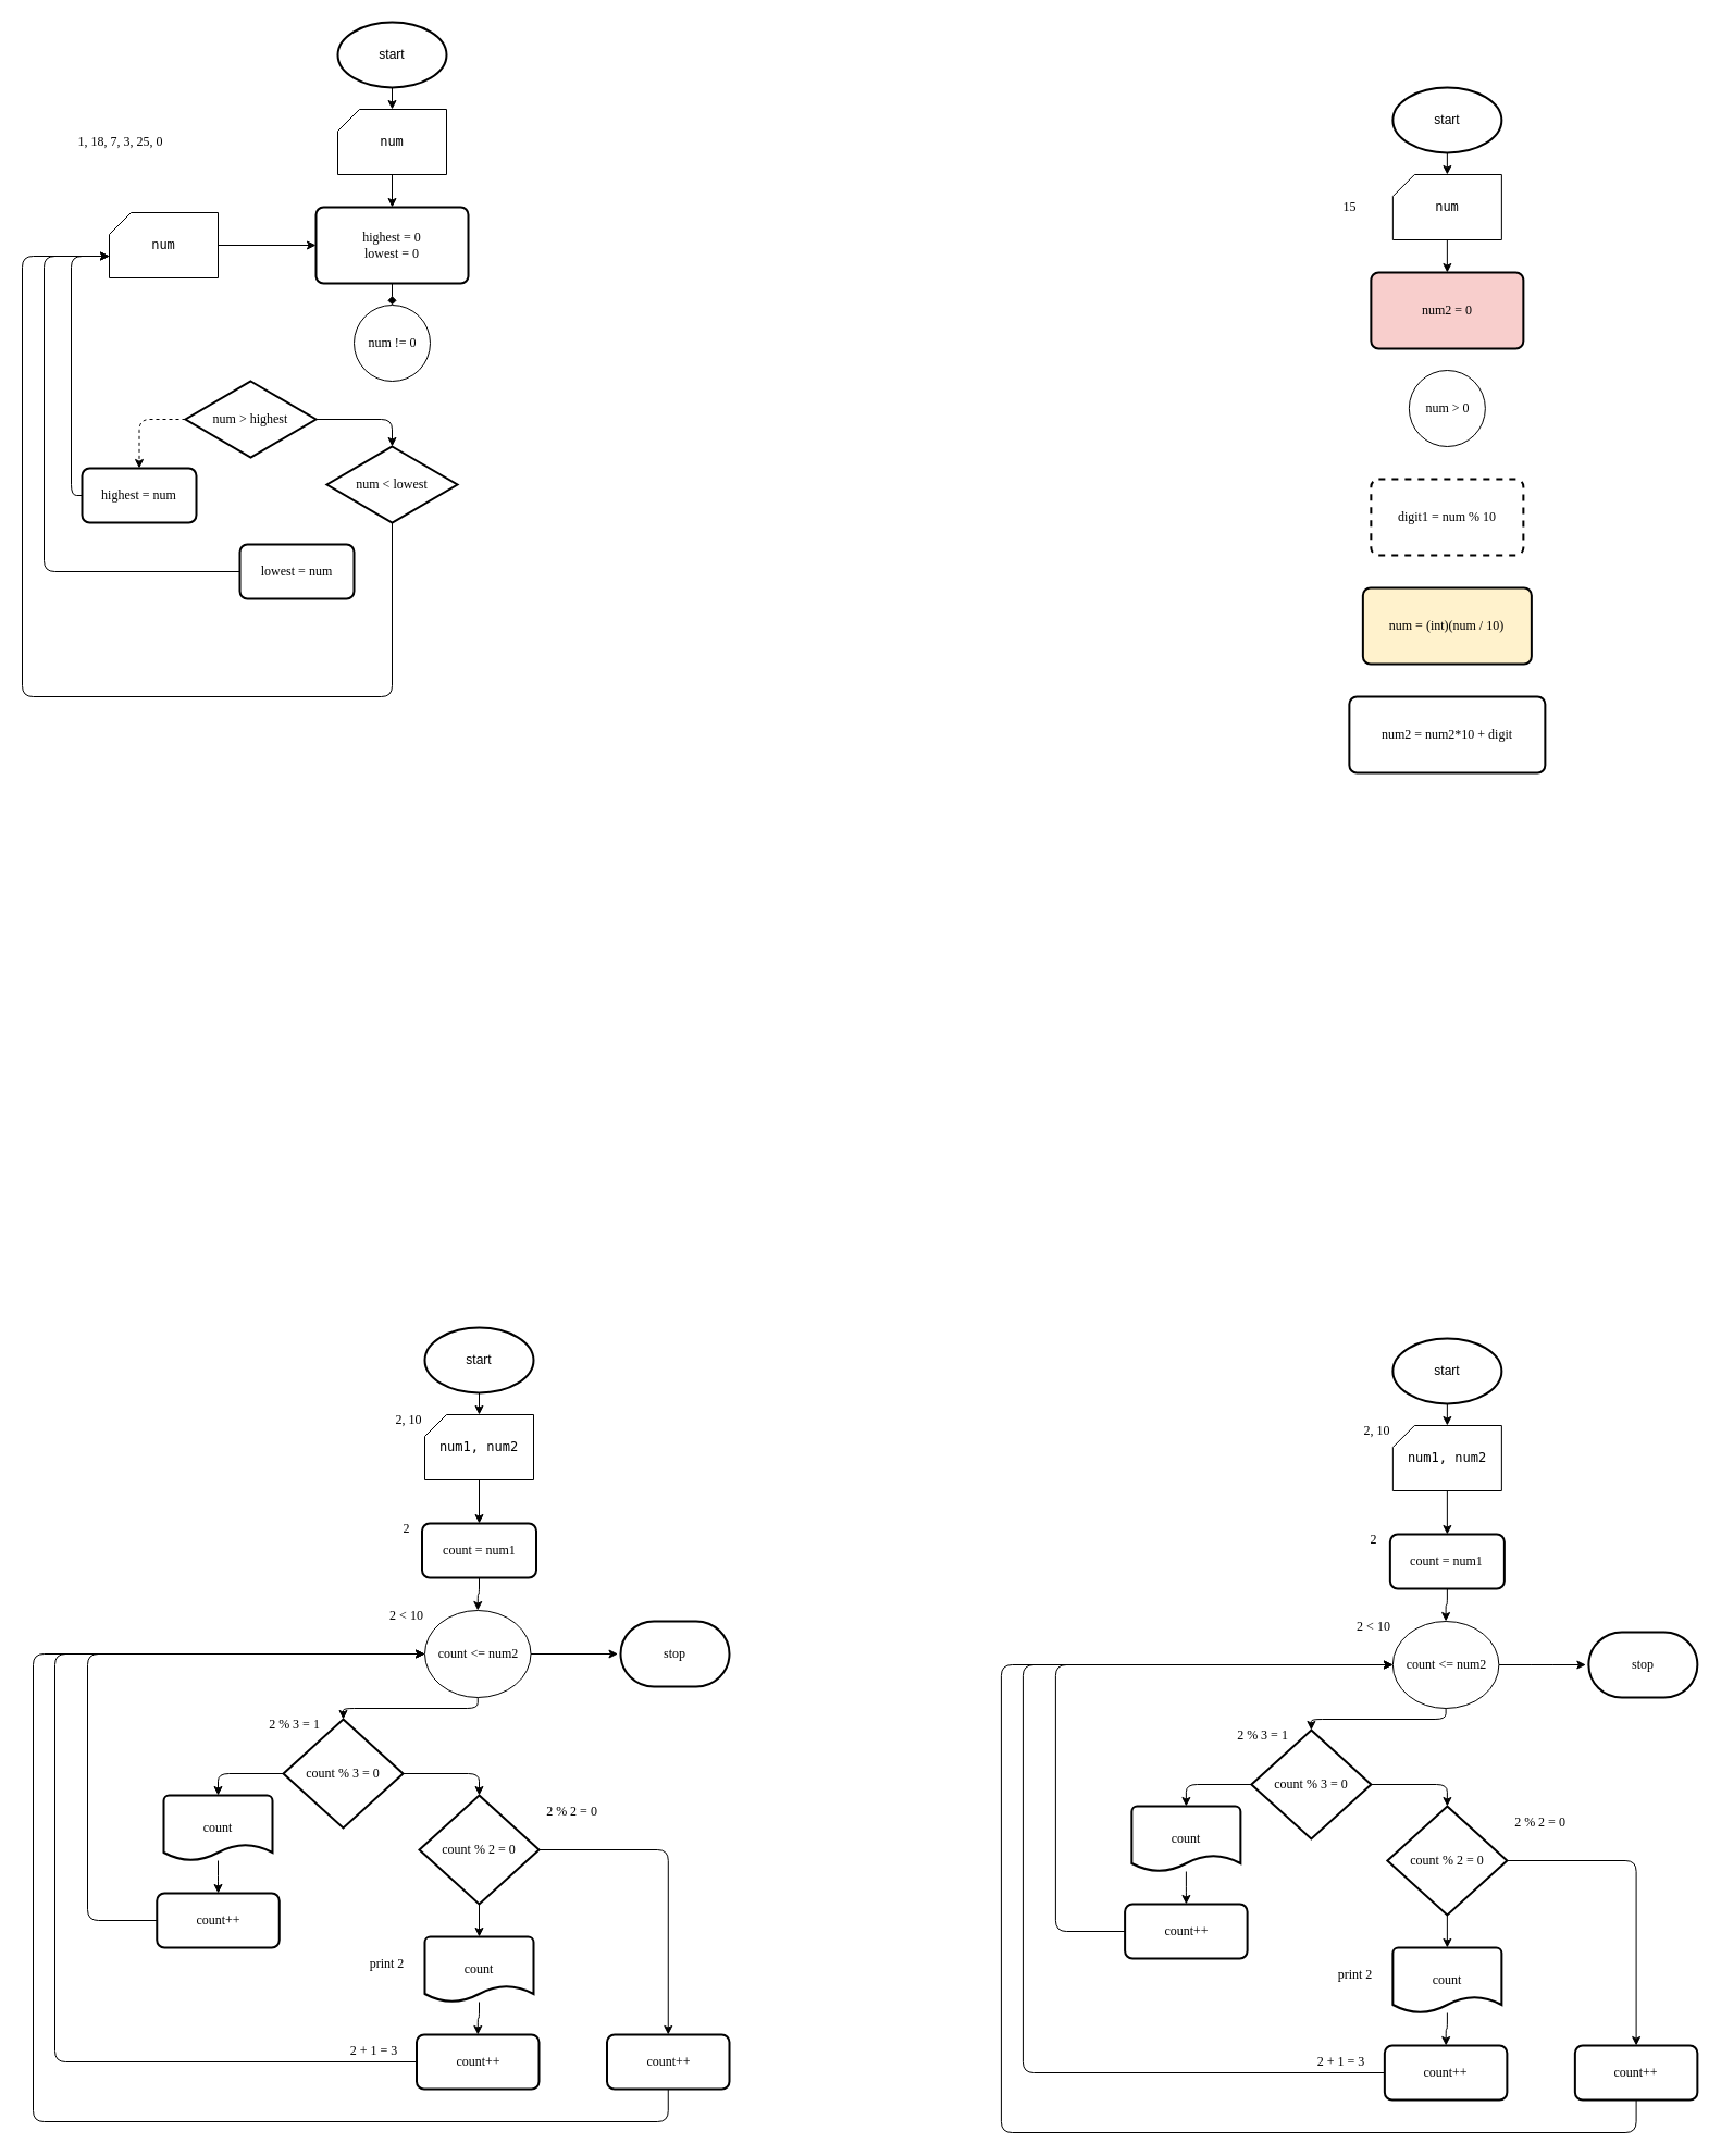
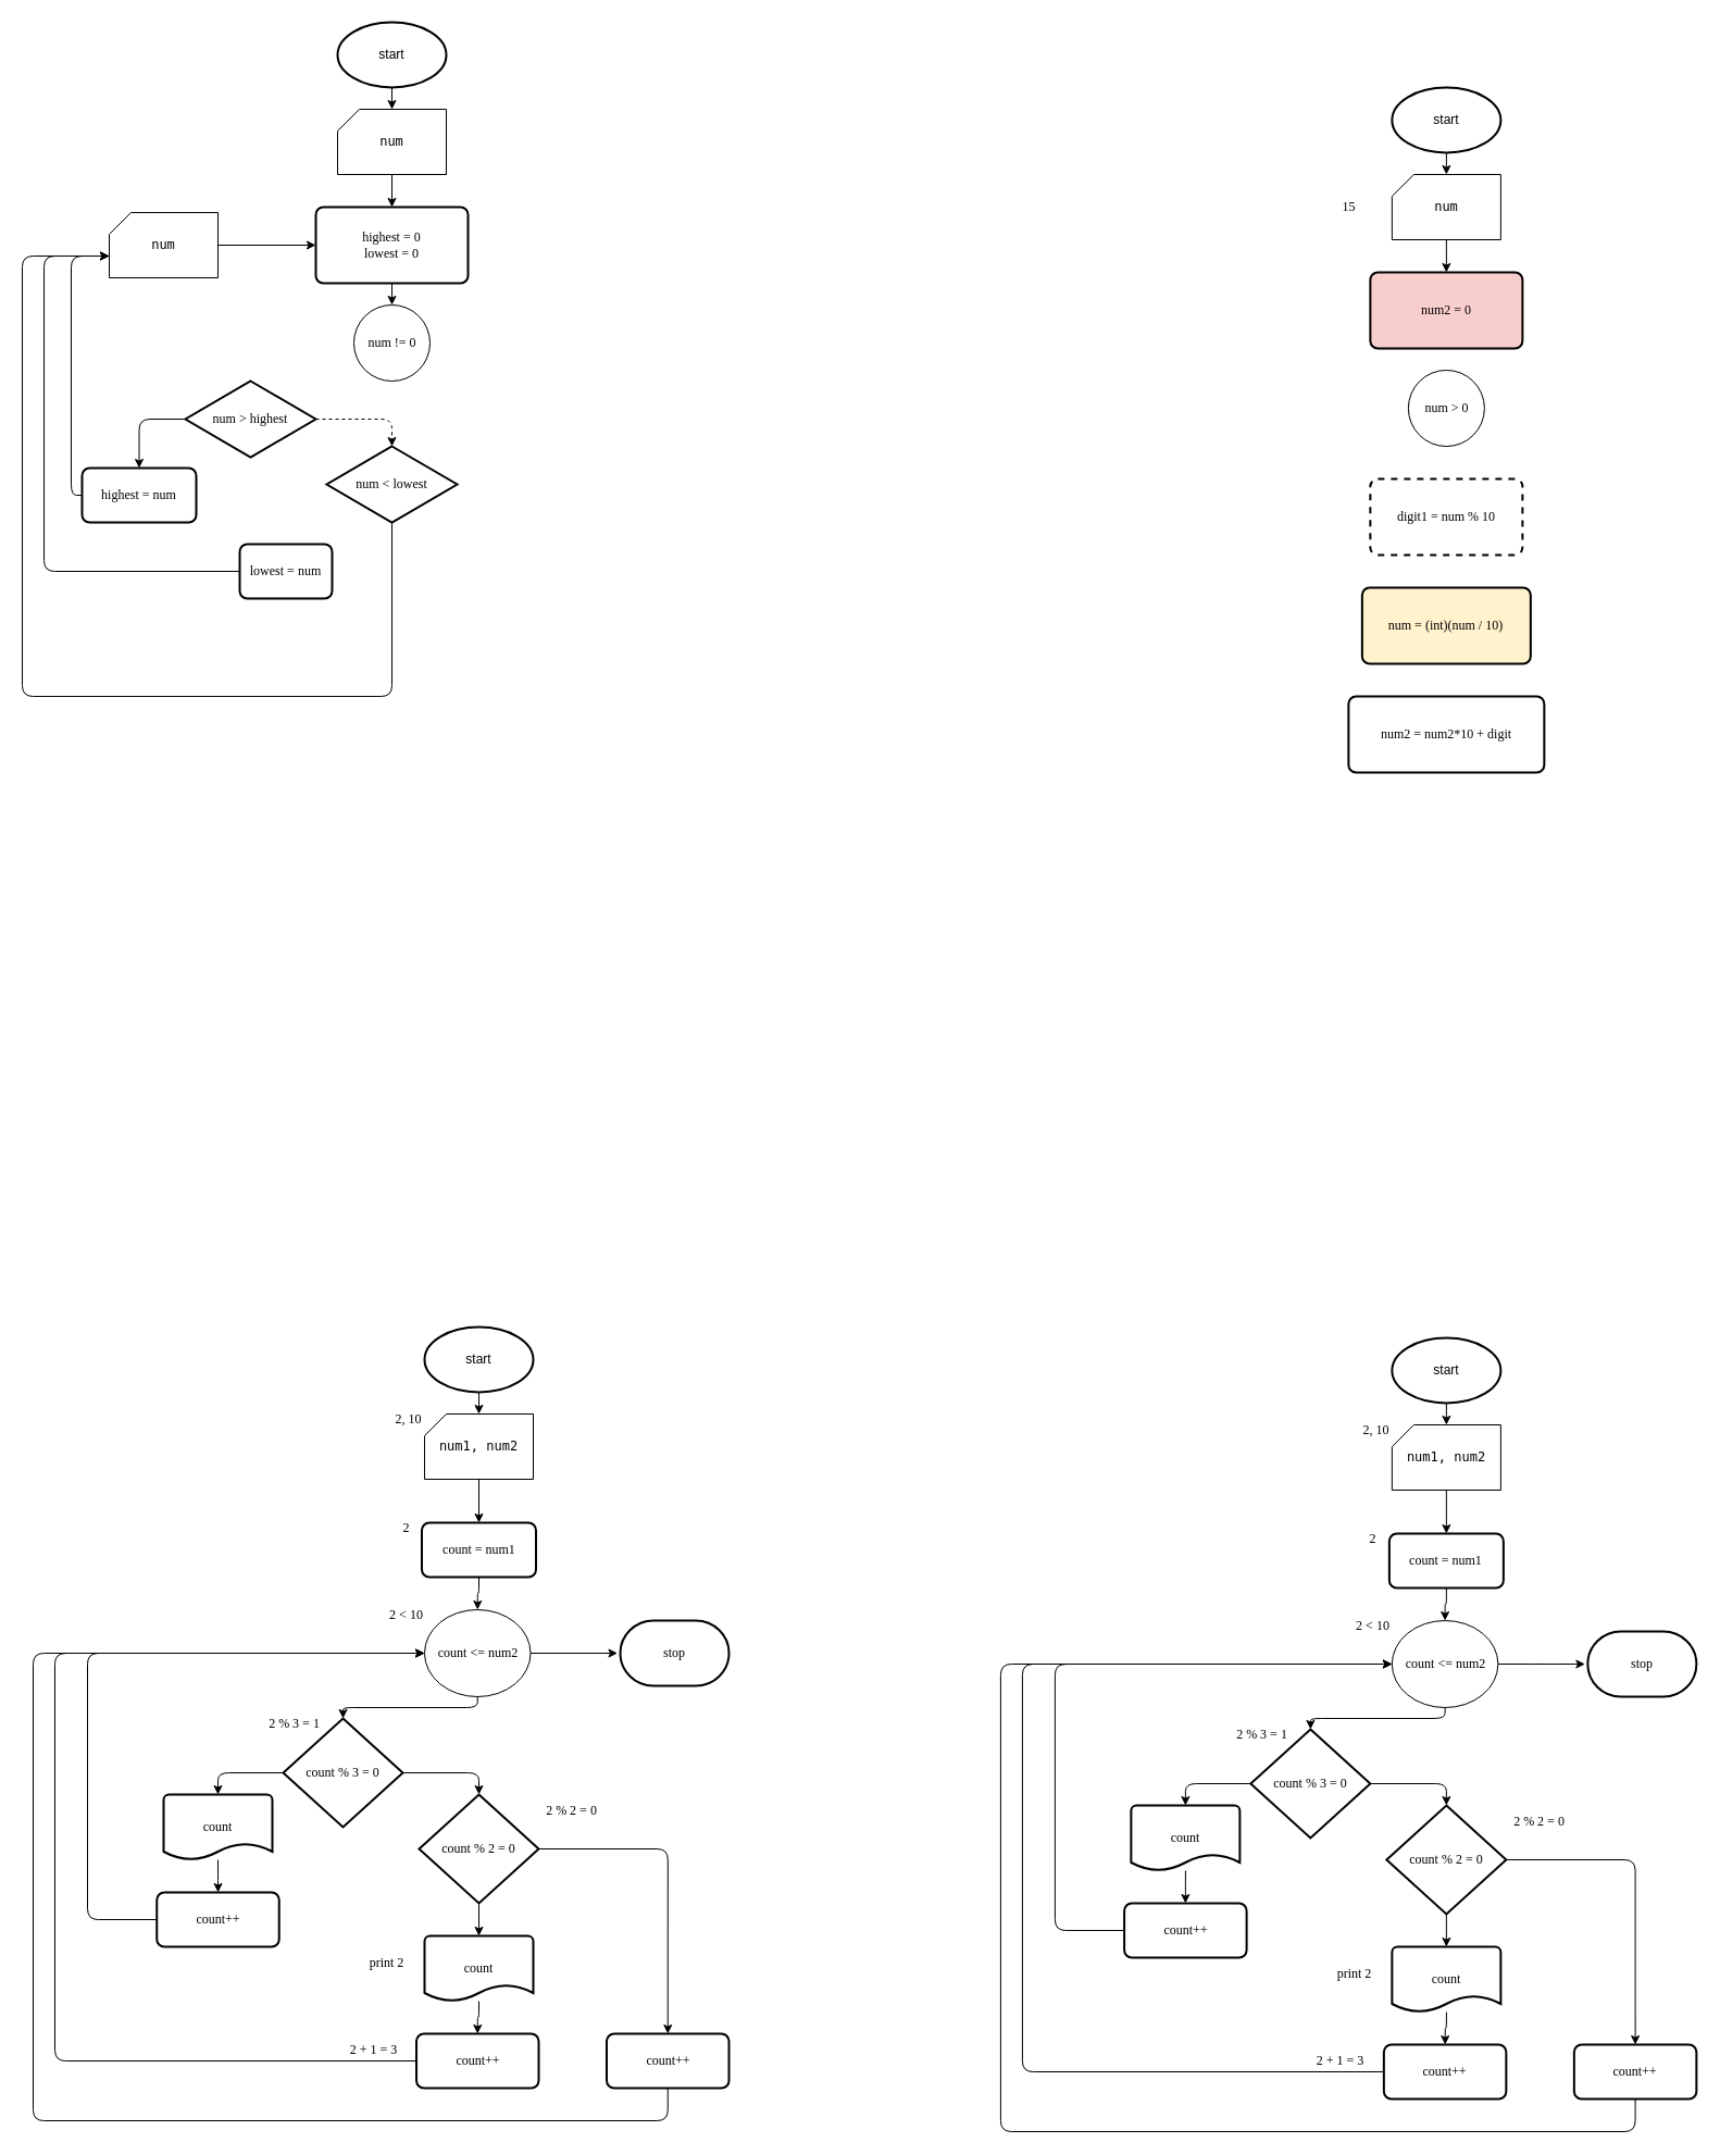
- <mxCell id="9" value="1, 18, 7, 3, 25, 0" style="text;html=1;align=center;verticalAlign=middle;resizable=0;points=[];autosize=1;strokeColor=none;fillColor=none;fontFamily=Lucida Console;" vertex="1" parent="1"><mxGeometry x="35" y="115" width="150" height="30" as="geometry" /></mxCell>
- <mxCell id="7" style="edgeStyle=orthogonalEdgeStyle;html=1;exitX=0.5;exitY=1;exitDx=0;exitDy=0;entryX=0.5;entryY=0;entryDx=0;entryDy=0;entryPerimeter=0;fontFamily=Lucida Console;endArrow=diamond;" edge="1" parent="1" source="8" target="6"><mxGeometry relative="1" as="geometry" /></mxCell>
+ <mxCell id="7" style="edgeStyle=orthogonalEdgeStyle;html=1;exitX=0.5;exitY=1;exitDx=0;exitDy=0;entryX=0.5;entryY=0;entryDx=0;entryDy=0;entryPerimeter=0;fontFamily=Lucida Console;" edge="1" parent="1" source="8" target="6"><mxGeometry relative="1" as="geometry" /></mxCell>
- <mxCell id="10" style="edgeStyle=orthogonalEdgeStyle;html=1;exitX=0;exitY=0.5;exitDx=0;exitDy=0;exitPerimeter=0;entryX=0.5;entryY=0;entryDx=0;entryDy=0;fontFamily=Lucida Console;dashed=1;" edge="1" parent="1" source="12" target="14"><mxGeometry relative="1" as="geometry" /></mxCell>
+ <mxCell id="10" style="edgeStyle=orthogonalEdgeStyle;html=1;exitX=0;exitY=0.5;exitDx=0;exitDy=0;exitPerimeter=0;entryX=0.5;entryY=0;entryDx=0;entryDy=0;fontFamily=Lucida Console;" edge="1" parent="1" source="12" target="14"><mxGeometry relative="1" as="geometry" /></mxCell>
- <mxCell id="11" style="edgeStyle=orthogonalEdgeStyle;html=1;entryX=0.5;entryY=0;entryDx=0;entryDy=0;entryPerimeter=0;fontFamily=Lucida Console;" edge="1" parent="1" source="12" target="16"><mxGeometry relative="1" as="geometry" /></mxCell>
+ <mxCell id="11" style="edgeStyle=orthogonalEdgeStyle;html=1;entryX=0.5;entryY=0;entryDx=0;entryDy=0;entryPerimeter=0;fontFamily=Lucida Console;dashed=1;" edge="1" parent="1" source="12" target="16"><mxGeometry relative="1" as="geometry" /></mxCell>
- <mxCell id="18" value="lowest = num" style="rounded=1;whiteSpace=wrap;html=1;absoluteArcSize=1;arcSize=14;strokeWidth=2;fontFamily=Lucida Console;" vertex="1" parent="1"><mxGeometry x="220" y="500" width="105" height="50" as="geometry" /></mxCell>
+ <mxCell id="18" value="lowest = num" style="rounded=1;whiteSpace=wrap;html=1;absoluteArcSize=1;arcSize=14;strokeWidth=2;fontFamily=Lucida Console;" vertex="1" parent="1"><mxGeometry x="220" y="500" width="85" height="50" as="geometry" /></mxCell>
